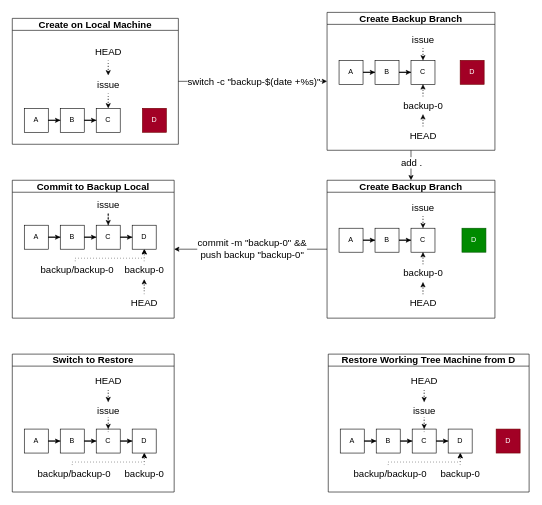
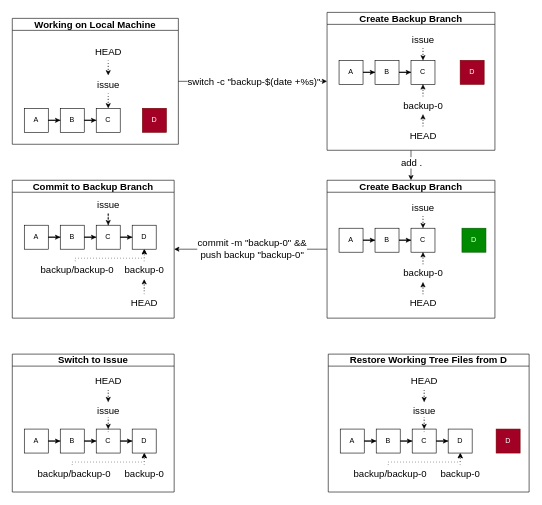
- <mxCell id="4" value="Create on Local Machine" style="swimlane;whiteSpace=wrap;html=1;fontSize=16;startSize=20;" parent="1" vertex="1"><mxGeometry x="20" y="30" width="277" height="210" as="geometry" /></mxCell>
+ <mxCell id="4" value="Working on Local Machine" style="swimlane;whiteSpace=wrap;html=1;fontSize=16;startSize=20;" parent="1" vertex="1"><mxGeometry x="20" y="30" width="277" height="210" as="geometry" /></mxCell>
- <mxCell id="32" value="Commit to Backup Local" style="swimlane;whiteSpace=wrap;html=1;fontSize=16;startSize=20;" parent="1" vertex="1"><mxGeometry x="20" y="300" width="270" height="230" as="geometry" /></mxCell>
+ <mxCell id="32" value="Commit to Backup Branch" style="swimlane;whiteSpace=wrap;html=1;fontSize=16;startSize=20;" parent="1" vertex="1"><mxGeometry x="20" y="300" width="270" height="230" as="geometry" /></mxCell>
- <mxCell id="48" value="Switch to Restore" style="swimlane;whiteSpace=wrap;html=1;fontSize=16;startSize=20;" parent="1" vertex="1"><mxGeometry x="20" y="590" width="270" height="230" as="geometry" /></mxCell>
+ <mxCell id="48" value="Switch to Issue" style="swimlane;whiteSpace=wrap;html=1;fontSize=16;startSize=20;" parent="1" vertex="1"><mxGeometry x="20" y="590" width="270" height="230" as="geometry" /></mxCell>
- <mxCell id="77" value="Restore Working Tree Machine from D" style="swimlane;whiteSpace=wrap;html=1;fontSize=16;startSize=20;" parent="1" vertex="1"><mxGeometry x="547" y="590" width="335" height="230" as="geometry" /></mxCell>
+ <mxCell id="77" value="Restore Working Tree Files from D" style="swimlane;whiteSpace=wrap;html=1;fontSize=16;startSize=20;" parent="1" vertex="1"><mxGeometry x="547" y="590" width="335" height="230" as="geometry" /></mxCell>
